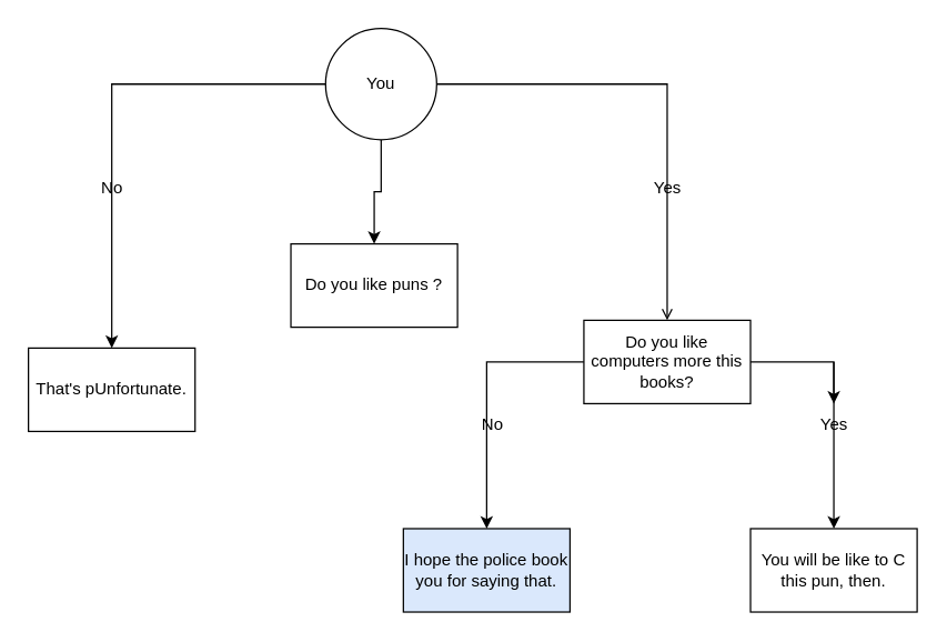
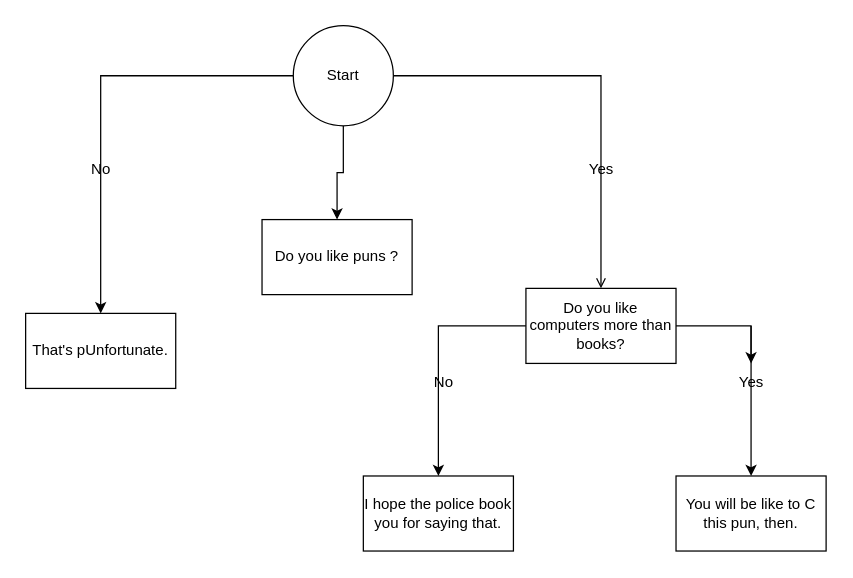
- <mxCell id="5" value="You" style="ellipse;whiteSpace=wrap;html=1;aspect=fixed;" vertex="1" parent="1"><mxGeometry x="234" y="20" width="80" height="80" as="geometry" /></mxCell>
+ <mxCell id="5" value="Start" style="ellipse;whiteSpace=wrap;html=1;aspect=fixed;" vertex="1" parent="1"><mxGeometry x="234" y="20" width="80" height="80" as="geometry" /></mxCell>
- <mxCell id="10" value="Do you like computers more this books?" style="rounded=0;whiteSpace=wrap;html=1;" vertex="1" parent="1"><mxGeometry x="420" y="230" width="120" height="60" as="geometry" /></mxCell>
+ <mxCell id="10" value="Do you like computers more than books?" style="rounded=0;whiteSpace=wrap;html=1;" vertex="1" parent="1"><mxGeometry x="420" y="230" width="120" height="60" as="geometry" /></mxCell>
- <mxCell id="12" value="I hope the police book you for saying that." style="rounded=0;whiteSpace=wrap;html=1;fillColor=#dae8fc;" vertex="1" parent="1"><mxGeometry x="290" y="380" width="120" height="60" as="geometry" /></mxCell>
+ <mxCell id="12" value="I hope the police book you for saying that." style="rounded=0;whiteSpace=wrap;html=1;" vertex="1" parent="1"><mxGeometry x="290" y="380" width="120" height="60" as="geometry" /></mxCell>
